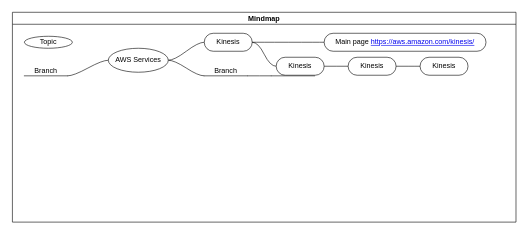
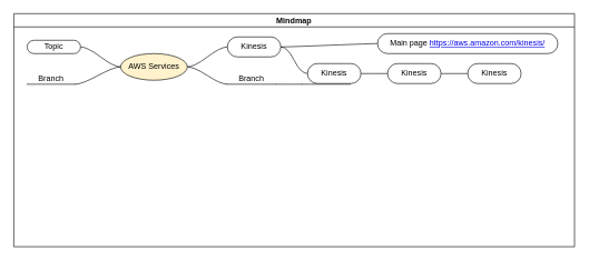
- <mxCell id="10" value="Topic" style="ellipse;whiteSpace=wrap;html=1;arcSize=50;align=center;verticalAlign=middle;strokeWidth=1;autosize=1;spacing=4;treeFolding=1;treeMoving=1;newEdgeStyle={&quot;edgeStyle&quot;:&quot;entityRelationEdgeStyle&quot;,&quot;startArrow&quot;:&quot;none&quot;,&quot;endArrow&quot;:&quot;none&quot;,&quot;segment&quot;:10,&quot;curved&quot;:1};" vertex="1" parent="2"><mxGeometry x="20" y="40" width="80" height="20" as="geometry" /></mxCell>
+ <mxCell id="10" value="Topic" style="whiteSpace=wrap;html=1;rounded=1;arcSize=50;align=center;verticalAlign=middle;strokeWidth=1;autosize=1;spacing=4;treeFolding=1;treeMoving=1;newEdgeStyle={&quot;edgeStyle&quot;:&quot;entityRelationEdgeStyle&quot;,&quot;startArrow&quot;:&quot;none&quot;,&quot;endArrow&quot;:&quot;none&quot;,&quot;segment&quot;:10,&quot;curved&quot;:1};" vertex="1" parent="2"><mxGeometry x="20" y="40" width="80" height="20" as="geometry" /></mxCell>
- <mxCell id="13" value="Main page&amp;nbsp;&lt;a href=&quot;https://aws.amazon.com/kinesis/&quot;&gt;https://aws.amazon.com/kinesis/&lt;/a&gt;" style="whiteSpace=wrap;html=1;rounded=1;arcSize=50;align=center;verticalAlign=middle;strokeWidth=1;autosize=1;spacing=4;treeFolding=1;treeMoving=1;newEdgeStyle={&quot;edgeStyle&quot;:&quot;entityRelationEdgeStyle&quot;,&quot;startArrow&quot;:&quot;none&quot;,&quot;endArrow&quot;:&quot;none&quot;,&quot;segment&quot;:10,&quot;curved&quot;:1};" vertex="1" parent="2"><mxGeometry x="520" y="35" width="270" height="30" as="geometry" /></mxCell>
+ <mxCell id="13" value="Main page&amp;nbsp;&lt;a href=&quot;https://aws.amazon.com/kinesis/&quot;&gt;https://aws.amazon.com/kinesis/&lt;/a&gt;" style="whiteSpace=wrap;html=1;rounded=1;arcSize=50;align=center;verticalAlign=middle;strokeWidth=1;autosize=1;spacing=4;treeFolding=1;treeMoving=1;newEdgeStyle={&quot;edgeStyle&quot;:&quot;entityRelationEdgeStyle&quot;,&quot;startArrow&quot;:&quot;none&quot;,&quot;endArrow&quot;:&quot;none&quot;,&quot;segment&quot;:10,&quot;curved&quot;:1};" vertex="1" parent="2"><mxGeometry x="545" y="30" width="270" height="30" as="geometry" /></mxCell>
+ <mxCell id="5" value="" style="edgeStyle=entityRelationEdgeStyle;startArrow=none;endArrow=none;segment=10;curved=1;" edge="1" parent="2" source="7" target="10"><mxGeometry relative="1" as="geometry" /></mxCell>
- <mxCell id="7" value="AWS Services" style="ellipse;whiteSpace=wrap;html=1;align=center;treeFolding=1;treeMoving=1;newEdgeStyle={&quot;edgeStyle&quot;:&quot;entityRelationEdgeStyle&quot;,&quot;startArrow&quot;:&quot;none&quot;,&quot;endArrow&quot;:&quot;none&quot;,&quot;segment&quot;:10,&quot;curved&quot;:1};" vertex="1" parent="2"><mxGeometry x="160" y="60" width="100" height="40" as="geometry" /></mxCell>
+ <mxCell id="7" value="AWS Services" style="ellipse;whiteSpace=wrap;html=1;align=center;treeFolding=1;treeMoving=1;newEdgeStyle={&quot;edgeStyle&quot;:&quot;entityRelationEdgeStyle&quot;,&quot;startArrow&quot;:&quot;none&quot;,&quot;endArrow&quot;:&quot;none&quot;,&quot;segment&quot;:10,&quot;curved&quot;:1};fillColor=#fff2cc;" vertex="1" parent="2"><mxGeometry x="160" y="60" width="100" height="40" as="geometry" /></mxCell>
